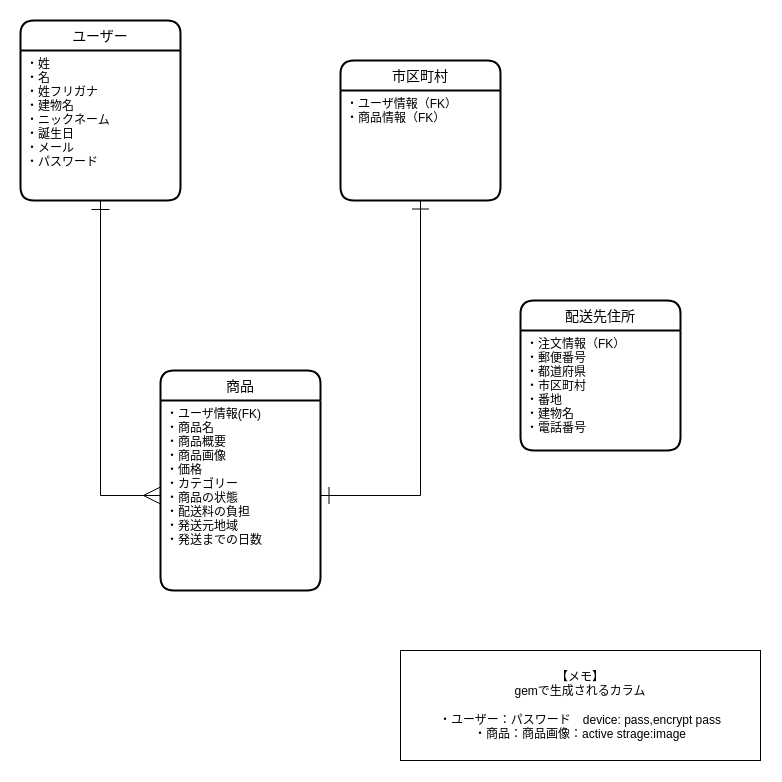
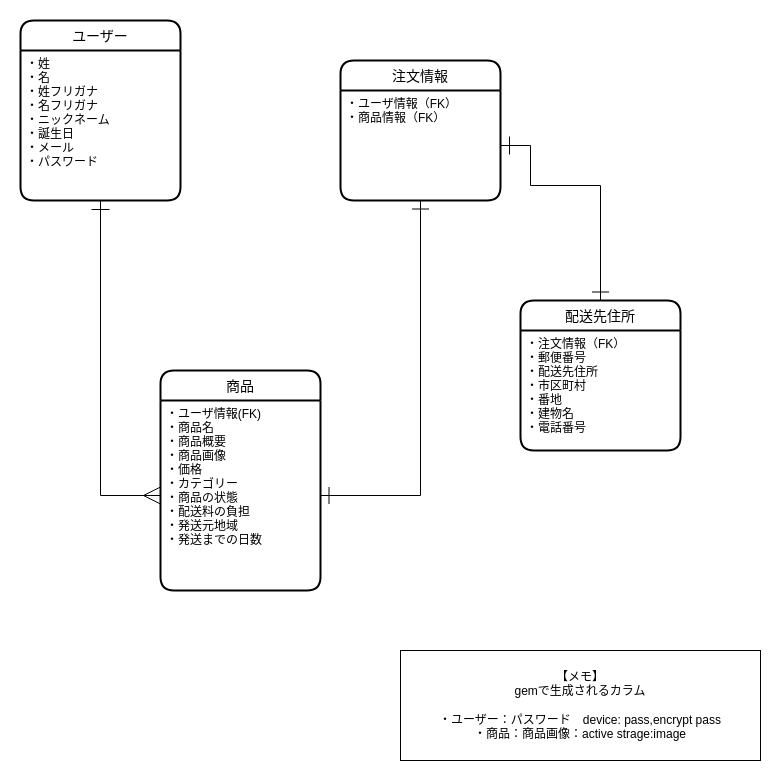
- <mxCell id="3" value="・姓&#10;・名&#10;・姓フリガナ&#10;・建物名&#10;・ニックネーム&#10;・誕生日&#10;・メール&#10;・パスワード&#10;" style="align=left;strokeColor=none;fillColor=none;spacingLeft=4;fontSize=12;verticalAlign=top;resizable=0;rotatable=0;part=1;" vertex="1" parent="2"><mxGeometry y="30" width="160" height="150" as="geometry" /></mxCell>
+ <mxCell id="3" value="・姓&#10;・名&#10;・姓フリガナ&#10;・名フリガナ&#10;・ニックネーム&#10;・誕生日&#10;・メール&#10;・パスワード&#10;" style="align=left;strokeColor=none;fillColor=none;spacingLeft=4;fontSize=12;verticalAlign=top;resizable=0;rotatable=0;part=1;" vertex="1" parent="2"><mxGeometry y="30" width="160" height="150" as="geometry" /></mxCell>
- <mxCell id="7" value="市区町村" style="swimlane;childLayout=stackLayout;horizontal=1;startSize=30;horizontalStack=0;rounded=1;fontSize=14;fontStyle=0;strokeWidth=2;resizeParent=0;resizeLast=1;shadow=0;dashed=0;align=center;" vertex="1" parent="1"><mxGeometry x="340" y="60" width="160" height="140" as="geometry" /></mxCell>
+ <mxCell id="7" value="注文情報" style="swimlane;childLayout=stackLayout;horizontal=1;startSize=30;horizontalStack=0;rounded=1;fontSize=14;fontStyle=0;strokeWidth=2;resizeParent=0;resizeLast=1;shadow=0;dashed=0;align=center;" vertex="1" parent="1"><mxGeometry x="340" y="60" width="160" height="140" as="geometry" /></mxCell>
+ <mxCell id="14" style="edgeStyle=orthogonalEdgeStyle;rounded=0;orthogonalLoop=1;jettySize=auto;html=1;exitX=1;exitY=0.5;exitDx=0;exitDy=0;startArrow=ERone;startFill=0;startSize=16;endArrow=ERone;endFill=0;endSize=15;strokeWidth=1;entryX=0.5;entryY=0;entryDx=0;entryDy=0;" edge="1" parent="1" source="8" target="11"><mxGeometry relative="1" as="geometry"><mxPoint x="660" y="320" as="targetPoint" /><Array as="points"><mxPoint x="530" y="145" /><mxPoint x="530" y="185" /><mxPoint x="600" y="185" /></Array></mxGeometry></mxCell>
- <mxCell id="12" value="・注文情報（FK）&#10;・郵便番号&#10;・都道府県&#10;・市区町村&#10;・番地&#10;・建物名&#10;・電話番号" style="align=left;strokeColor=none;fillColor=none;spacingLeft=4;fontSize=12;verticalAlign=top;resizable=0;rotatable=0;part=1;" vertex="1" parent="11"><mxGeometry y="30" width="160" height="120" as="geometry" /></mxCell>
+ <mxCell id="12" value="・注文情報（FK）&#10;・郵便番号&#10;・配送先住所&#10;・市区町村&#10;・番地&#10;・建物名&#10;・電話番号" style="align=left;strokeColor=none;fillColor=none;spacingLeft=4;fontSize=12;verticalAlign=top;resizable=0;rotatable=0;part=1;" vertex="1" parent="11"><mxGeometry y="30" width="160" height="120" as="geometry" /></mxCell>
